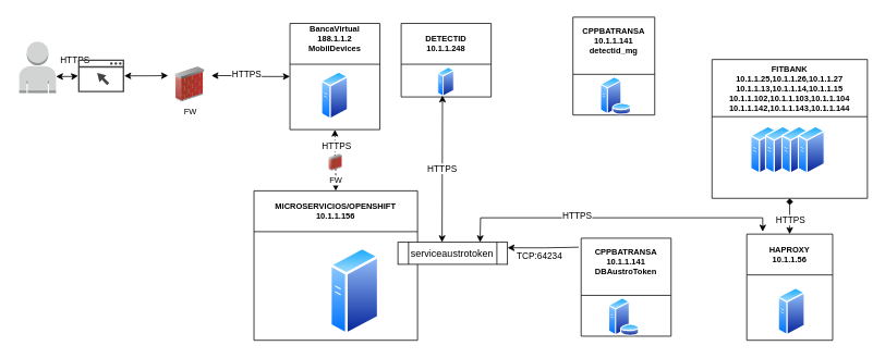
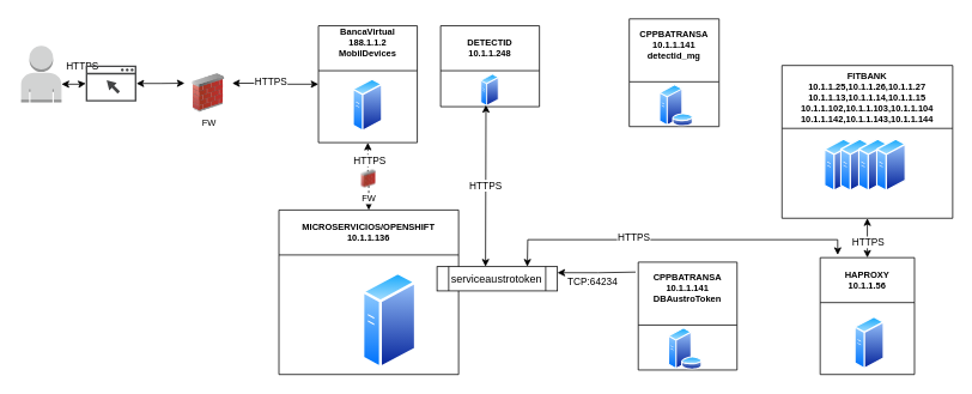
- <mxCell id="24" style="edgeStyle=orthogonalEdgeStyle;rounded=0;orthogonalLoop=1;jettySize=auto;html=1;entryX=0.5;entryY=1;entryDx=0;entryDy=0;startArrow=classic;startFill=1;endArrow=diamond;" edge="1" parent="1" source="26" target="19"><mxGeometry relative="1" as="geometry"><mxPoint x="952.5" y="156" as="targetPoint" /></mxGeometry></mxCell>
+ <mxCell id="24" style="edgeStyle=orthogonalEdgeStyle;rounded=0;orthogonalLoop=1;jettySize=auto;html=1;entryX=0.5;entryY=1;entryDx=0;entryDy=0;startArrow=classic;startFill=1;" edge="1" parent="1" source="26" target="19"><mxGeometry relative="1" as="geometry"><mxPoint x="952.5" y="156" as="targetPoint" /></mxGeometry></mxCell>
- <mxCell id="6" value="MICROSERVICIOS/OPENSHIFT&#10;10.1.1.156" style="swimlane;startSize=50;fontSize=10;" vertex="1" parent="1"><mxGeometry x="310" y="233" width="200" height="183" as="geometry"><mxRectangle x="310" y="150" width="130" height="23" as="alternateBounds" /></mxGeometry></mxCell>
+ <mxCell id="6" value="MICROSERVICIOS/OPENSHIFT&#10;10.1.1.136" style="swimlane;startSize=50;fontSize=10;" vertex="1" parent="1"><mxGeometry x="310" y="233" width="200" height="183" as="geometry"><mxRectangle x="310" y="150" width="130" height="23" as="alternateBounds" /></mxGeometry></mxCell>
